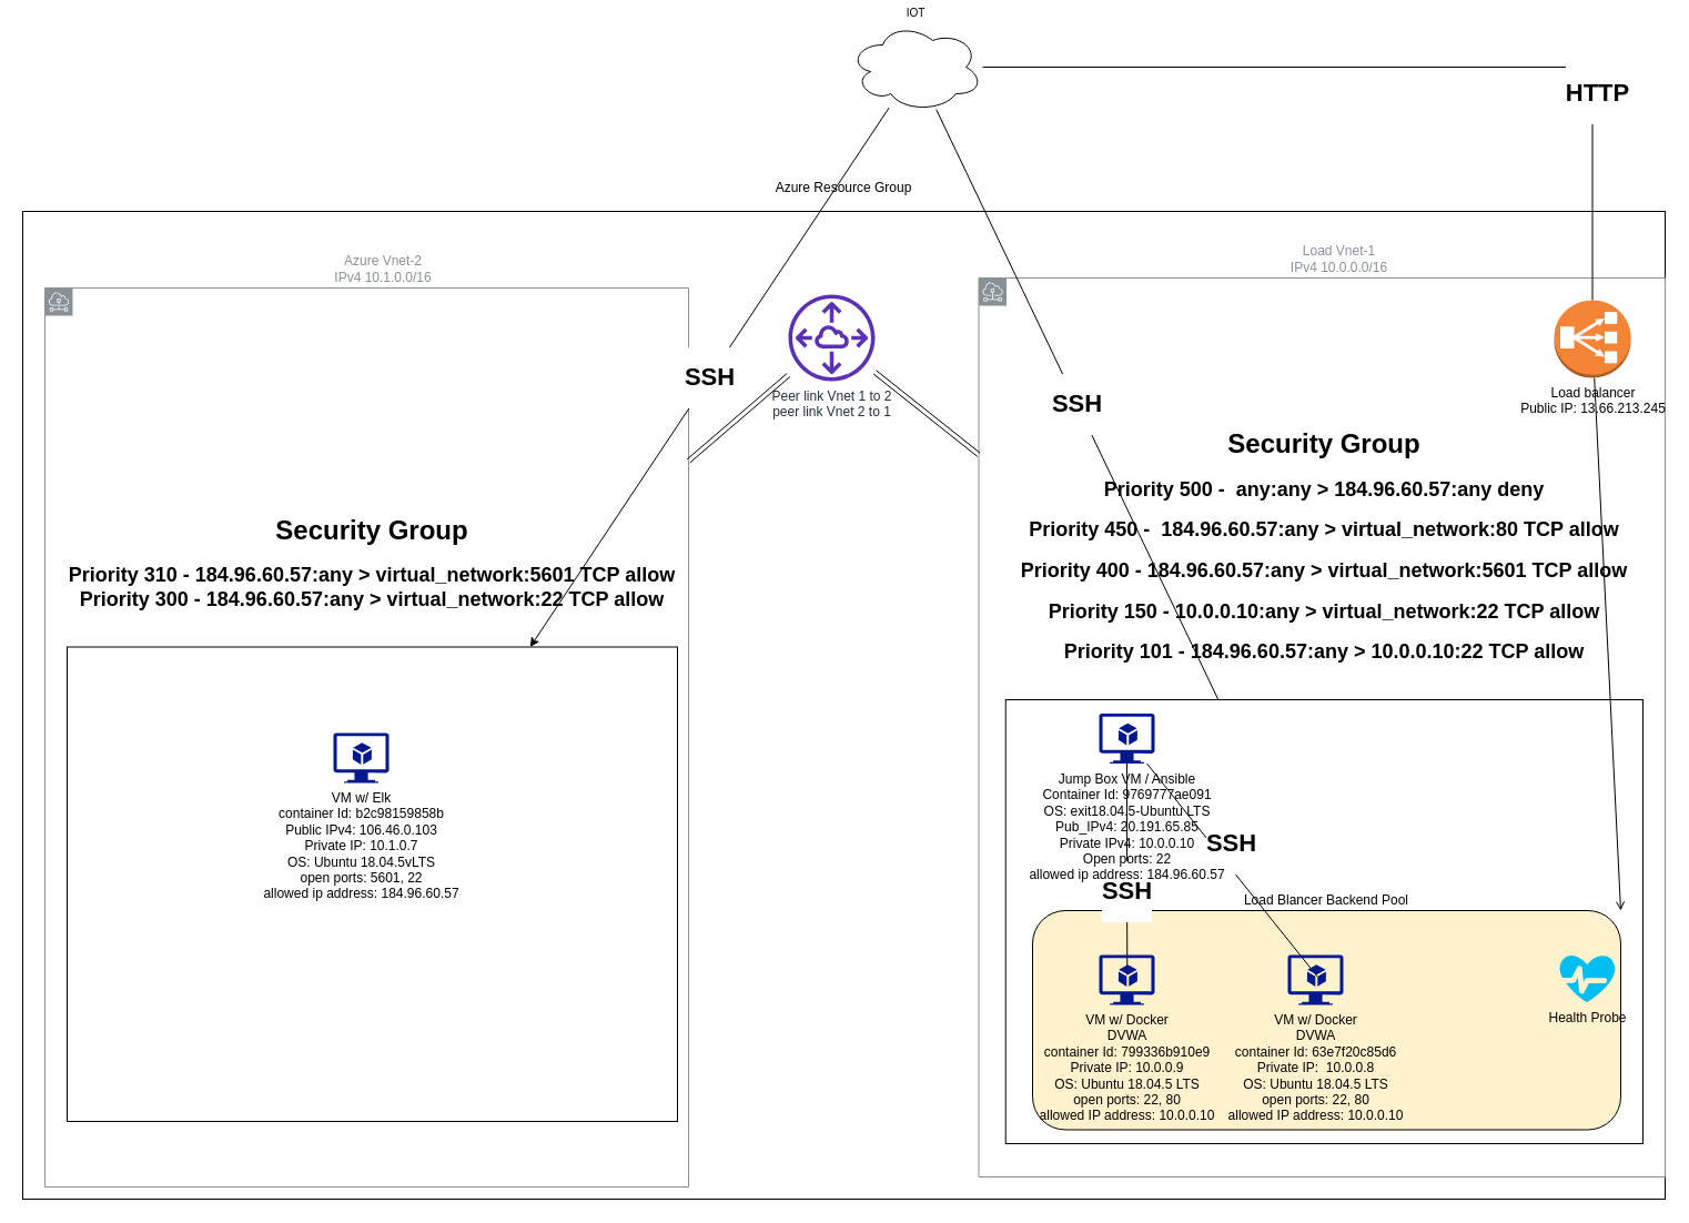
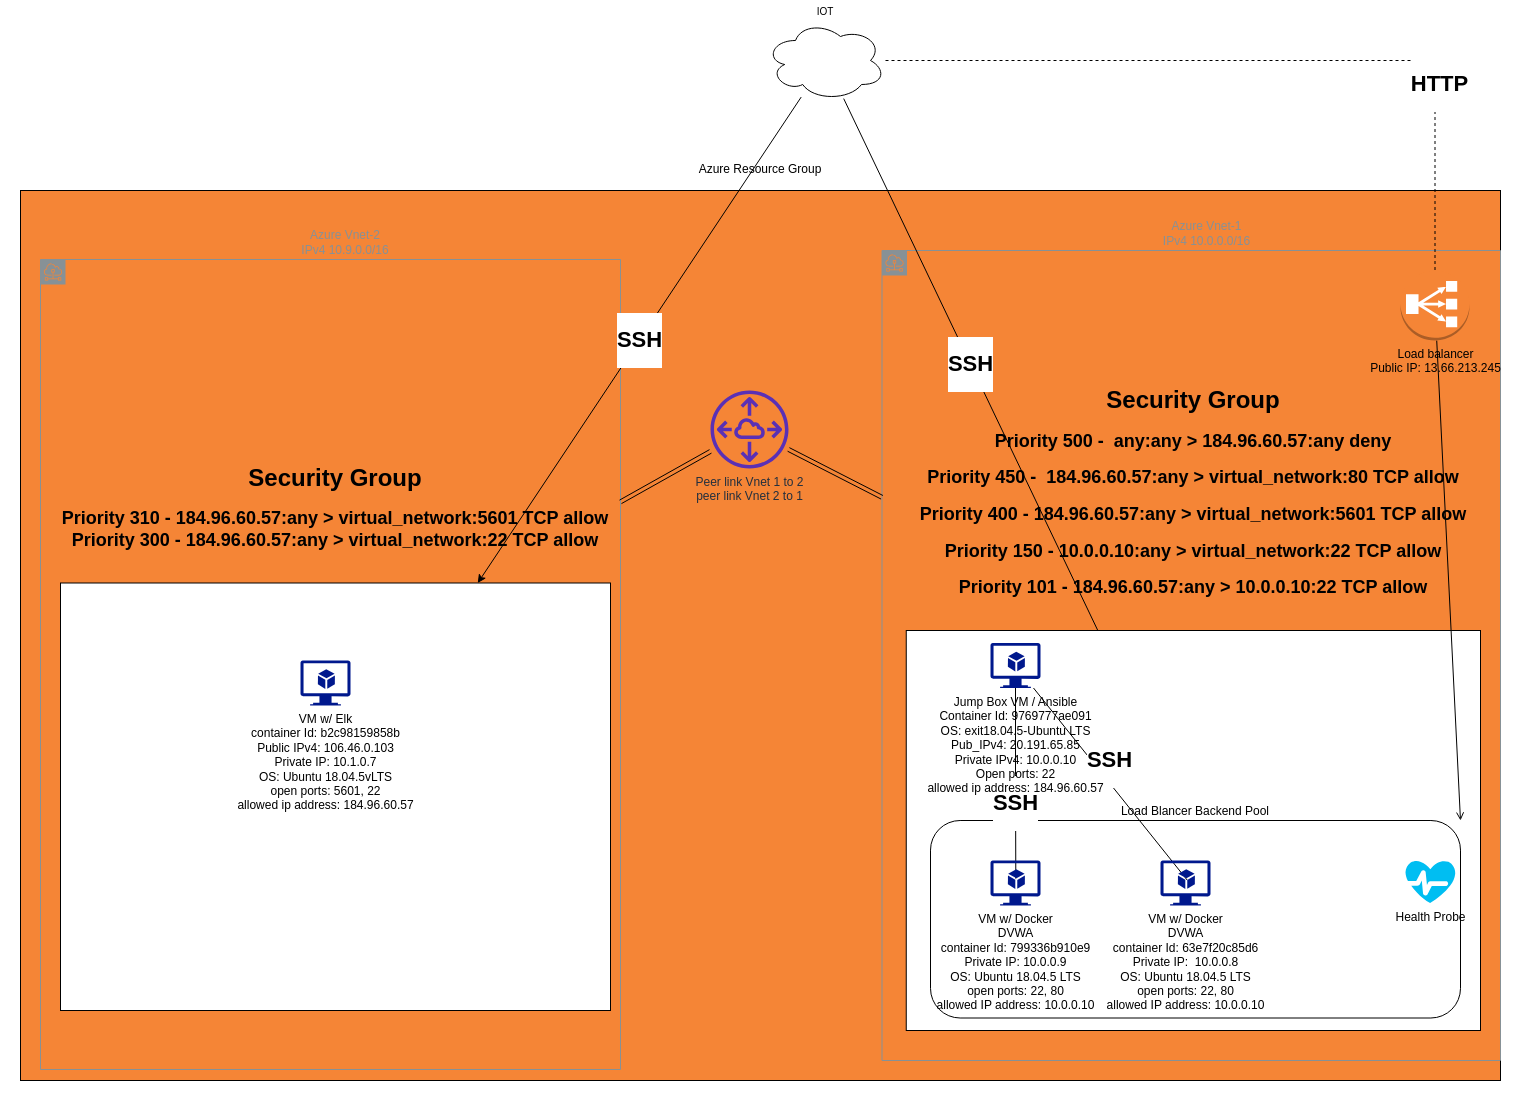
- <mxCell id="8" style="edgeStyle=orthogonalEdgeStyle;rounded=0;orthogonalLoop=1;jettySize=auto;html=1;endArrow=none;endFill=0;strokeColor=#000000;" edge="1" parent="1" source="10" target="23"><mxGeometry relative="1" as="geometry" /></mxCell>
+ <mxCell id="8" style="edgeStyle=orthogonalEdgeStyle;rounded=0;orthogonalLoop=1;jettySize=auto;html=1;endArrow=none;endFill=0;strokeColor=#000000;dashed=1;" edge="1" parent="1" source="10" target="23"><mxGeometry relative="1" as="geometry" /></mxCell>
- <mxCell id="3" value="Load Vnet-1&lt;br&gt;IPv4 10.0.0.0/16" style="outlineConnect=0;gradientColor=none;html=1;whiteSpace=wrap;fontSize=12;fontStyle=0;shape=mxgraph.aws4.group;grIcon=mxgraph.aws4.group_subnet;strokeColor=#879196;fillColor=none;verticalAlign=bottom;align=center;spacingLeft=30;fontColor=#879196;dashed=0;labelPosition=center;verticalLabelPosition=top;" parent="1" vertex="1"><mxGeometry x="881.5" y="250" width="618.5" height="810" as="geometry" /></mxCell>
+ <mxCell id="3" value="Azure Vnet-1&lt;br&gt;IPv4 10.0.0.0/16" style="outlineConnect=0;gradientColor=none;html=1;whiteSpace=wrap;fontSize=12;fontStyle=0;shape=mxgraph.aws4.group;grIcon=mxgraph.aws4.group_subnet;strokeColor=#879196;fillColor=none;verticalAlign=bottom;align=center;spacingLeft=30;fontColor=#879196;dashed=0;labelPosition=center;verticalLabelPosition=top;" parent="1" vertex="1"><mxGeometry x="881.5" y="250" width="618.5" height="810" as="geometry" /></mxCell>
- <mxCell id="6" value="Azure Vnet-2&lt;br&gt;IPv4 10.1.0.0/16" style="outlineConnect=0;gradientColor=none;html=1;whiteSpace=wrap;fontSize=12;fontStyle=0;shape=mxgraph.aws4.group;grIcon=mxgraph.aws4.group_subnet;strokeColor=#879196;fillColor=none;verticalAlign=bottom;align=center;spacingLeft=30;fontColor=#879196;dashed=0;labelPosition=center;verticalLabelPosition=top;" vertex="1" parent="1"><mxGeometry x="40" y="259" width="580" height="810" as="geometry" /></mxCell>
+ <mxCell id="6" value="Azure Vnet-2&lt;br&gt;IPv4 10.9.0.0/16" style="outlineConnect=0;gradientColor=none;html=1;whiteSpace=wrap;fontSize=12;fontStyle=0;shape=mxgraph.aws4.group;grIcon=mxgraph.aws4.group_subnet;strokeColor=#879196;fillColor=none;verticalAlign=bottom;align=center;spacingLeft=30;fontColor=#879196;dashed=0;labelPosition=center;verticalLabelPosition=top;" vertex="1" parent="1"><mxGeometry x="40" y="259" width="580" height="810" as="geometry" /></mxCell>
- <mxCell id="20" value="Peer link Vnet 1 to 2&lt;br&gt;peer link Vnet 2 to 1" style="outlineConnect=0;fontColor=#232F3E;gradientColor=none;fillColor=#5A30B5;strokeColor=none;dashed=0;verticalLabelPosition=bottom;verticalAlign=top;align=center;html=1;fontSize=12;fontStyle=0;aspect=fixed;pointerEvents=1;shape=mxgraph.aws4.peering;" vertex="1" parent="1"><mxGeometry x="710" y="265" width="78" height="78" as="geometry" /></mxCell>
+ <mxCell id="20" value="Peer link Vnet 1 to 2&lt;br&gt;peer link Vnet 2 to 1" style="outlineConnect=0;fontColor=#232F3E;gradientColor=none;fillColor=#5A30B5;strokeColor=none;dashed=0;verticalLabelPosition=bottom;verticalAlign=top;align=center;html=1;fontSize=12;fontStyle=0;aspect=fixed;pointerEvents=1;shape=mxgraph.aws4.peering;" vertex="1" parent="1"><mxGeometry x="710" y="390" width="78" height="78" as="geometry" /></mxCell>
- <mxCell id="2" value="&lt;p&gt;Azure Resource Group&lt;/p&gt;" style="whiteSpace=wrap;html=1;labelPosition=center;verticalLabelPosition=top;align=center;verticalAlign=bottom;" vertex="1" parent="1"><mxGeometry x="20" y="190" width="1480" height="890" as="geometry" /></mxCell>
+ <mxCell id="2" value="&lt;p&gt;Azure Resource Group&lt;/p&gt;" style="whiteSpace=wrap;html=1;labelPosition=center;verticalLabelPosition=top;align=center;verticalAlign=bottom;fillColor=#f58536;" vertex="1" parent="1"><mxGeometry x="20" y="190" width="1480" height="890" as="geometry" /></mxCell>
- <mxCell id="5" value="Load Blancer Backend Pool" style="rounded=1;whiteSpace=wrap;html=1;labelPosition=center;verticalLabelPosition=top;align=center;verticalAlign=bottom;fillColor=#fff2cc;" vertex="1" parent="1"><mxGeometry x="930" y="820" width="530" height="197.5" as="geometry" /></mxCell>
+ <mxCell id="5" value="Load Blancer Backend Pool" style="rounded=1;whiteSpace=wrap;html=1;labelPosition=center;verticalLabelPosition=top;align=center;verticalAlign=bottom;" vertex="1" parent="1"><mxGeometry x="930" y="820" width="530" height="197.5" as="geometry" /></mxCell>
